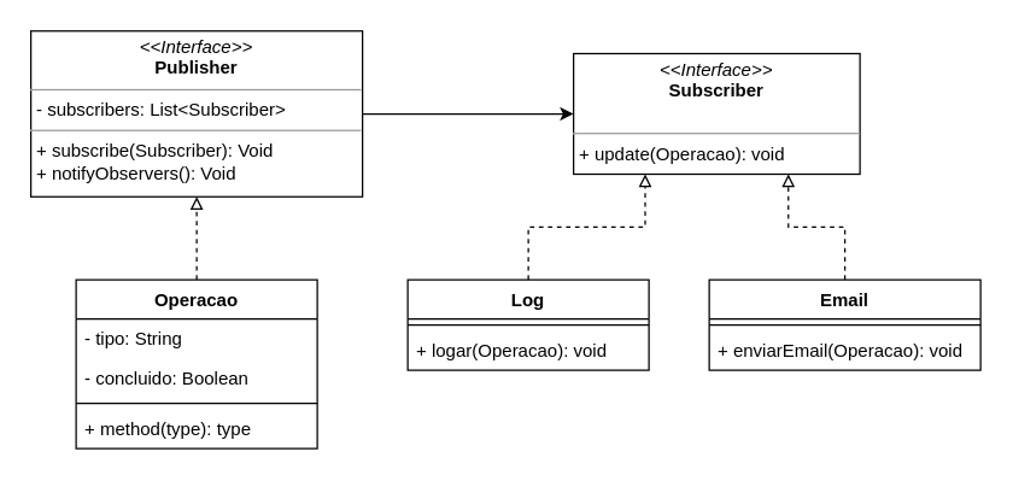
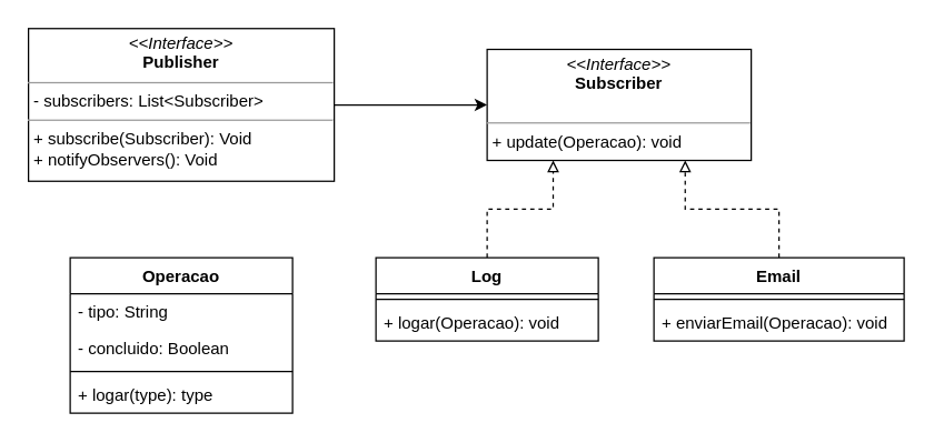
- <mxCell id="10" value="&lt;p style=&quot;margin:0px;margin-top:4px;text-align:center;&quot;&gt;&lt;i&gt;&amp;lt;&amp;lt;Interface&amp;gt;&amp;gt;&lt;/i&gt;&lt;br&gt;&lt;b&gt;Subscriber&lt;/b&gt;&lt;/p&gt;&lt;p style=&quot;margin:0px;margin-left:4px;&quot;&gt;&lt;br&gt;&lt;/p&gt;&lt;hr size=&quot;1&quot;&gt;&lt;p style=&quot;margin:0px;margin-left:4px;&quot;&gt;+ update(Operacao): void&lt;br&gt;&lt;/p&gt;" style="verticalAlign=top;align=left;overflow=fill;fontSize=12;fontFamily=Helvetica;html=1;" parent="1" vertex="1"><mxGeometry x="380" y="35" width="190" height="80" as="geometry" /></mxCell>
+ <mxCell id="10" value="&lt;p style=&quot;margin:0px;margin-top:4px;text-align:center;&quot;&gt;&lt;i&gt;&amp;lt;&amp;lt;Interface&amp;gt;&amp;gt;&lt;/i&gt;&lt;br&gt;&lt;b&gt;Subscriber&lt;/b&gt;&lt;/p&gt;&lt;p style=&quot;margin:0px;margin-left:4px;&quot;&gt;&lt;br&gt;&lt;/p&gt;&lt;hr size=&quot;1&quot;&gt;&lt;p style=&quot;margin:0px;margin-left:4px;&quot;&gt;+ update(Operacao): void&lt;br&gt;&lt;/p&gt;" style="verticalAlign=top;align=left;overflow=fill;fontSize=12;fontFamily=Helvetica;html=1;" parent="1" vertex="1"><mxGeometry x="350" y="35" width="190" height="80" as="geometry" /></mxCell>
- <mxCell id="2" style="edgeStyle=orthogonalEdgeStyle;rounded=0;orthogonalLoop=1;jettySize=auto;html=1;endArrow=block;endFill=0;dashed=1;" parent="1" source="3" target="9" edge="1"><mxGeometry relative="1" as="geometry" /></mxCell>
- <mxCell id="7" value="+ method(type): type" style="text;strokeColor=none;fillColor=none;align=left;verticalAlign=top;spacingLeft=4;spacingRight=4;overflow=hidden;rotatable=0;points=[[0,0.5],[1,0.5]];portConstraint=eastwest;" parent="3" vertex="1"><mxGeometry y="86" width="160" height="26" as="geometry" /></mxCell>
+ <mxCell id="7" value="+ logar(type): type" style="text;strokeColor=none;fillColor=none;align=left;verticalAlign=top;spacingLeft=4;spacingRight=4;overflow=hidden;rotatable=0;points=[[0,0.5],[1,0.5]];portConstraint=eastwest;" parent="3" vertex="1"><mxGeometry y="86" width="160" height="26" as="geometry" /></mxCell>
